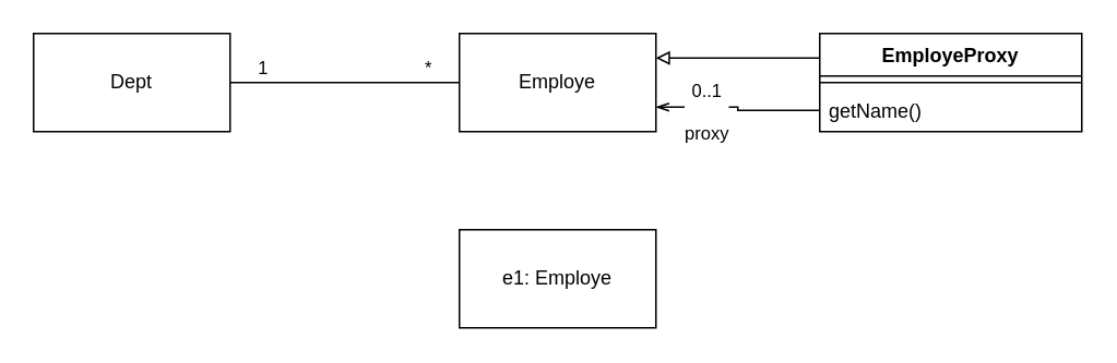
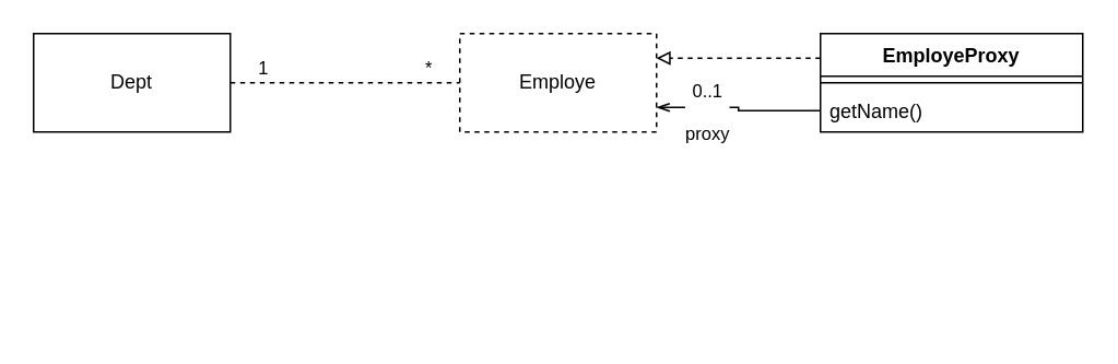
- <mxCell id="8" style="edgeStyle=orthogonalEdgeStyle;rounded=0;orthogonalLoop=1;jettySize=auto;html=1;exitX=0;exitY=0.25;exitDx=0;exitDy=0;entryX=1;entryY=0.25;entryDx=0;entryDy=0;endArrow=block;endFill=0;" edge="1" parent="1" source="9" target="3"><mxGeometry relative="1" as="geometry" /></mxCell>
+ <mxCell id="8" style="edgeStyle=orthogonalEdgeStyle;rounded=0;orthogonalLoop=1;jettySize=auto;html=1;exitX=0;exitY=0.25;exitDx=0;exitDy=0;entryX=1;entryY=0.25;entryDx=0;entryDy=0;endArrow=block;endFill=0;dashed=1;" edge="1" parent="1" source="9" target="3"><mxGeometry relative="1" as="geometry" /></mxCell>
- <mxCell id="5" value="" style="endArrow=none;html=1;exitX=1;exitY=0.5;exitDx=0;exitDy=0;entryX=0;entryY=0.5;entryDx=0;entryDy=0;" edge="1" parent="1" source="2" target="3"><mxGeometry width="50" height="50" relative="1" as="geometry"><mxPoint x="290" y="170" as="sourcePoint" /><mxPoint x="340" y="120" as="targetPoint" /></mxGeometry></mxCell>
+ <mxCell id="5" value="" style="endArrow=none;html=1;exitX=1;exitY=0.5;exitDx=0;exitDy=0;entryX=0;entryY=0.5;entryDx=0;entryDy=0;dashed=1;" edge="1" parent="1" source="2" target="3"><mxGeometry width="50" height="50" relative="1" as="geometry"><mxPoint x="290" y="170" as="sourcePoint" /><mxPoint x="340" y="120" as="targetPoint" /></mxGeometry></mxCell>
- <mxCell id="3" value="Employe" style="rounded=0;whiteSpace=wrap;html=1;" vertex="1" parent="1"><mxGeometry x="280" y="20" width="120" height="60" as="geometry" /></mxCell>
+ <mxCell id="3" value="Employe" style="rounded=0;whiteSpace=wrap;html=1;dashed=1;" vertex="1" parent="1"><mxGeometry x="280" y="20" width="120" height="60" as="geometry" /></mxCell>
- <mxCell id="4" value="e1: Employe" style="rounded=0;whiteSpace=wrap;html=1;" vertex="1" parent="1"><mxGeometry x="280" y="140" width="120" height="60" as="geometry" /></mxCell>
